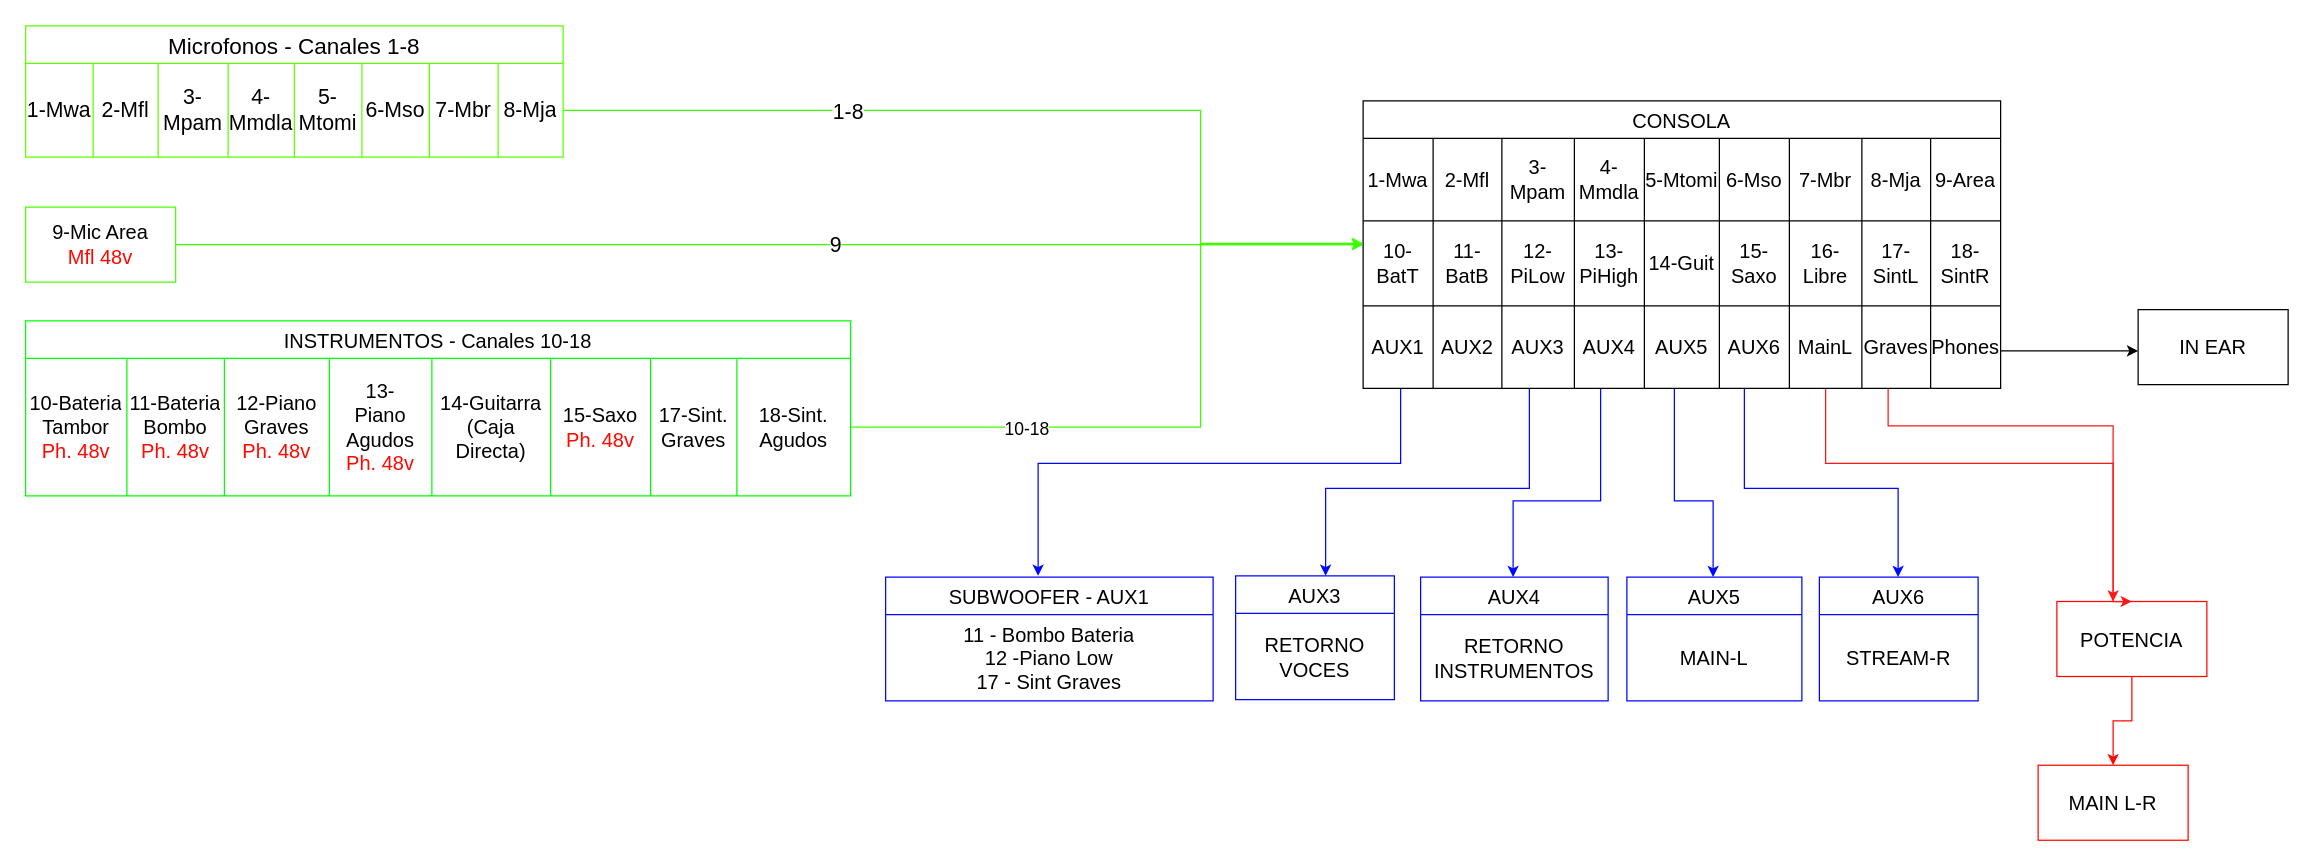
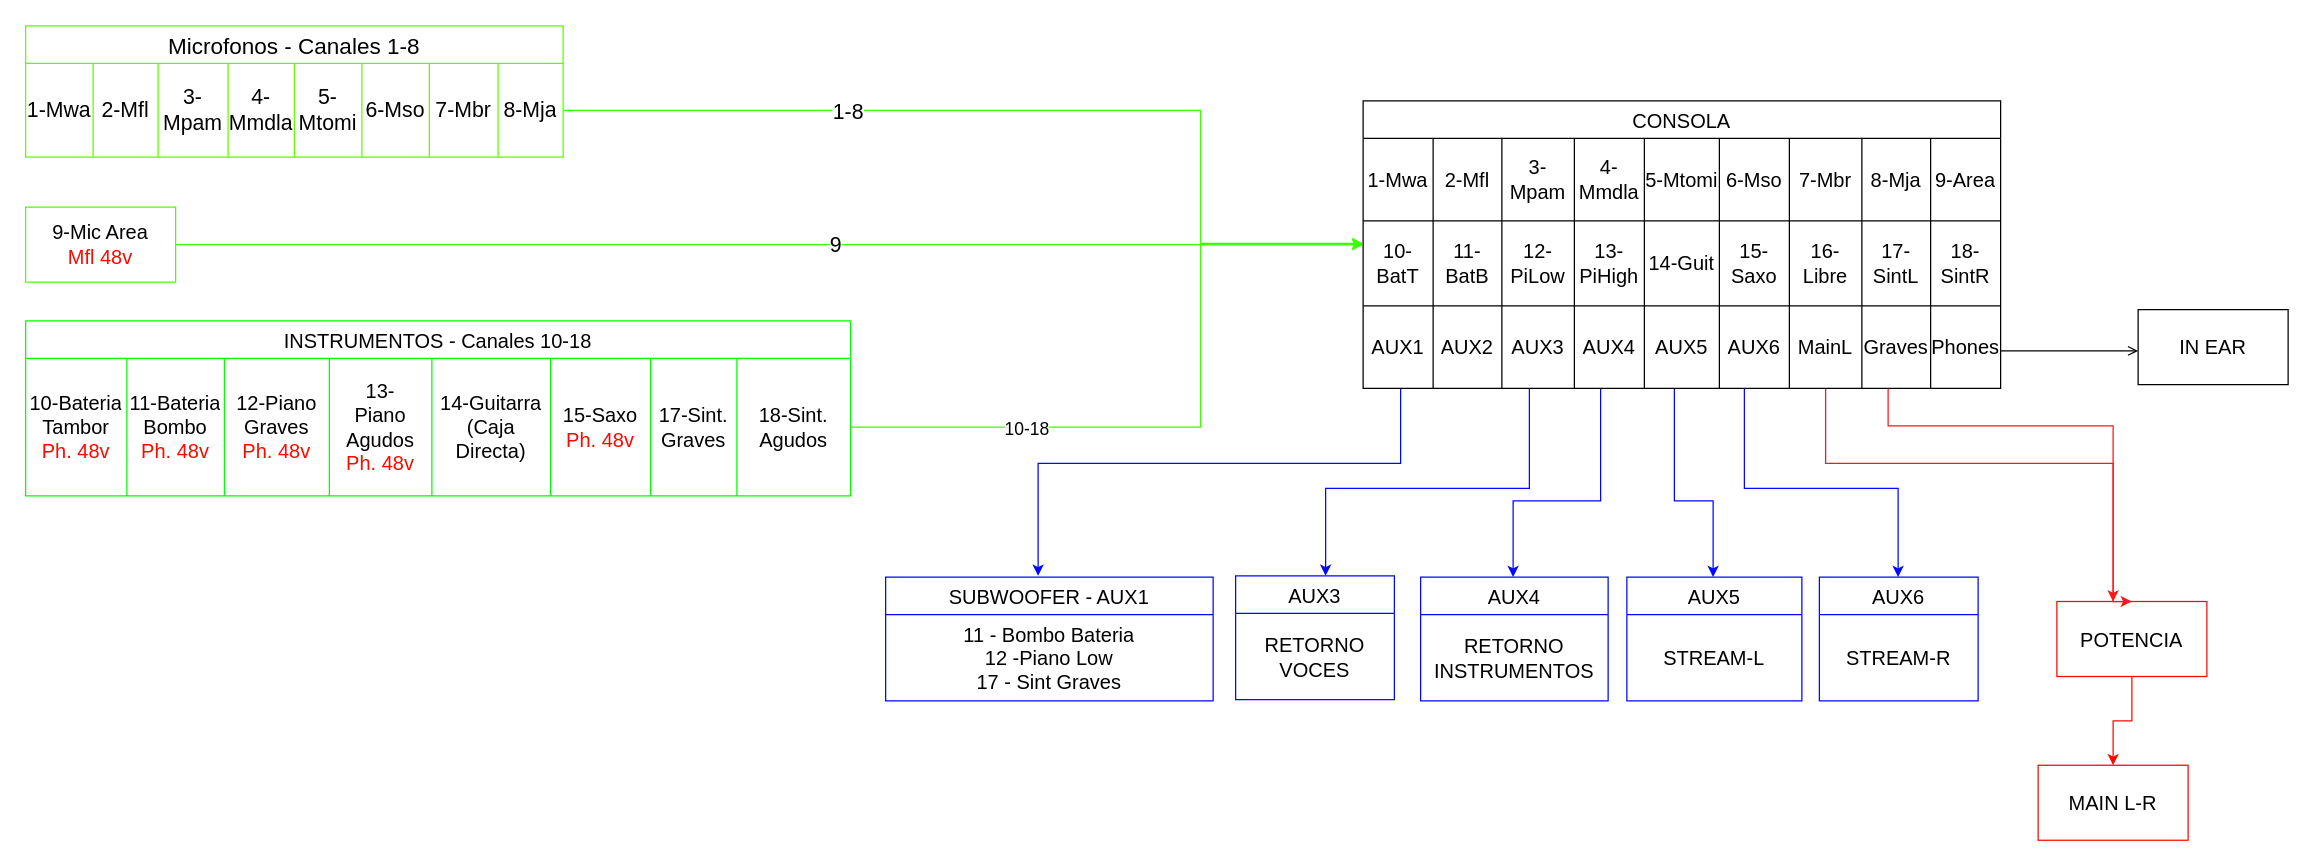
- <mxCell id="11" value="" style="edgeStyle=orthogonalEdgeStyle;rounded=0;orthogonalLoop=1;jettySize=auto;html=1;" edge="1" parent="1" source="12" target="86"><mxGeometry relative="1" as="geometry"><Array as="points"><mxPoint x="1640" y="280" /><mxPoint x="1640" y="280" /></Array></mxGeometry></mxCell>
+ <mxCell id="11" value="" style="edgeStyle=orthogonalEdgeStyle;rounded=0;orthogonalLoop=1;jettySize=auto;html=1;endArrow=open;" edge="1" parent="1" source="12" target="86"><mxGeometry relative="1" as="geometry"><Array as="points"><mxPoint x="1640" y="280" /><mxPoint x="1640" y="280" /></Array></mxGeometry></mxCell>
- <mxCell id="77" value="MAIN-L" style="shape=partialRectangle;html=1;whiteSpace=wrap;connectable=0;strokeColor=inherit;overflow=hidden;fillColor=none;top=0;left=0;bottom=0;right=0;pointerEvents=1;fontSize=16;" vertex="1" parent="76"><mxGeometry width="140" height="69" as="geometry"><mxRectangle width="140" height="69" as="alternateBounds" /></mxGeometry></mxCell>
+ <mxCell id="77" value="STREAM-L" style="shape=partialRectangle;html=1;whiteSpace=wrap;connectable=0;strokeColor=inherit;overflow=hidden;fillColor=none;top=0;left=0;bottom=0;right=0;pointerEvents=1;fontSize=16;" vertex="1" parent="76"><mxGeometry width="140" height="69" as="geometry"><mxRectangle width="140" height="69" as="alternateBounds" /></mxGeometry></mxCell>
